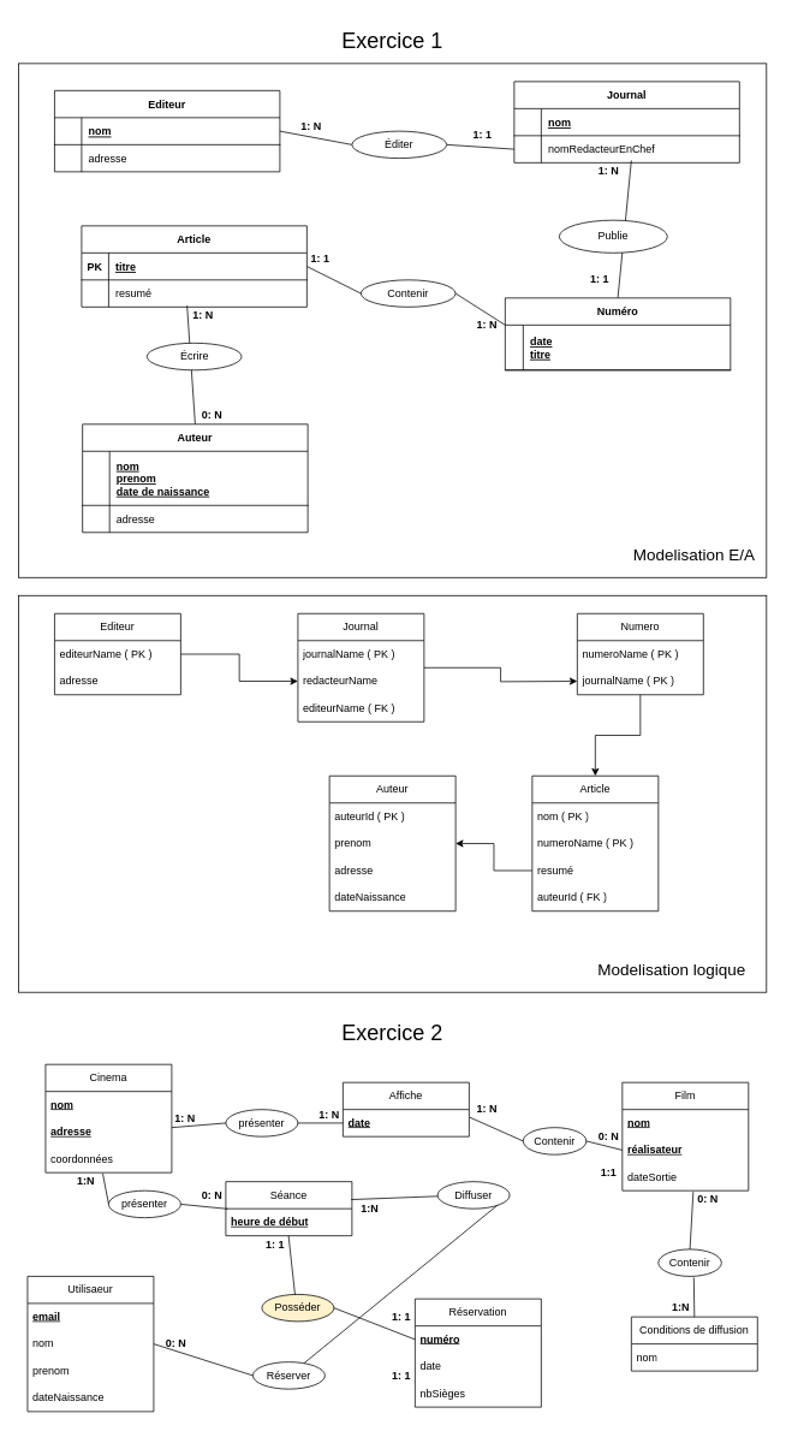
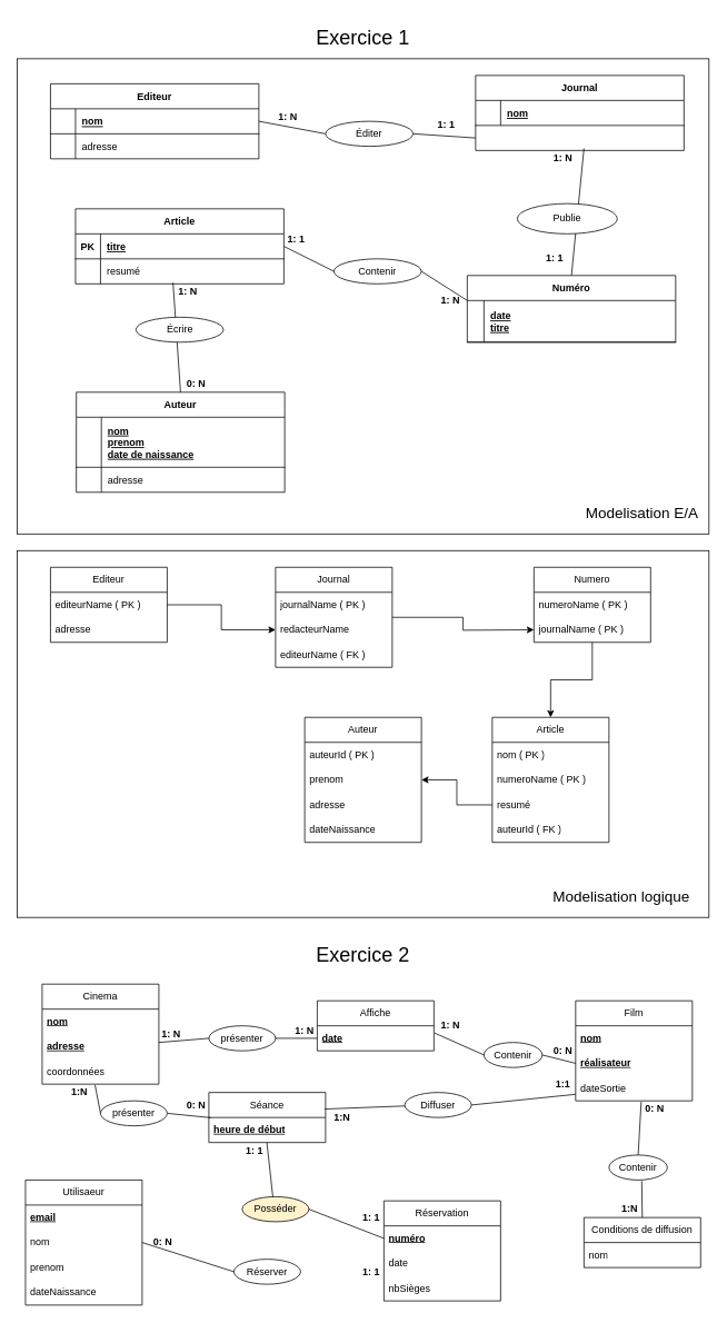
- <mxCell id="43" value="nomRedacteurEnChef" style="shape=partialRectangle;overflow=hidden;connectable=0;fillColor=none;top=0;left=0;bottom=0;right=0;align=left;spacingLeft=6;" vertex="1" parent="41"><mxGeometry x="30" width="220" height="30" as="geometry"><mxRectangle width="220" height="30" as="alternateBounds" /></mxGeometry></mxCell>
- <mxCell id="125" value="" style="endArrow=none;html=1;rounded=0;exitX=1;exitY=0.5;exitDx=0;exitDy=0;" edge="1" parent="1" source="129" target="122"><mxGeometry width="50" height="50" relative="1" as="geometry"><mxPoint x="420" y="1490" as="sourcePoint" /><mxPoint x="470" y="1440" as="targetPoint" /></mxGeometry></mxCell>
+ <mxCell id="125" value="" style="endArrow=none;html=1;rounded=0;exitX=1;exitY=0.5;exitDx=0;exitDy=0;" edge="1" parent="1" source="129" target="90"><mxGeometry width="50" height="50" relative="1" as="geometry"><mxPoint x="420" y="1490" as="sourcePoint" /><mxPoint x="470" y="1440" as="targetPoint" /></mxGeometry></mxCell>
